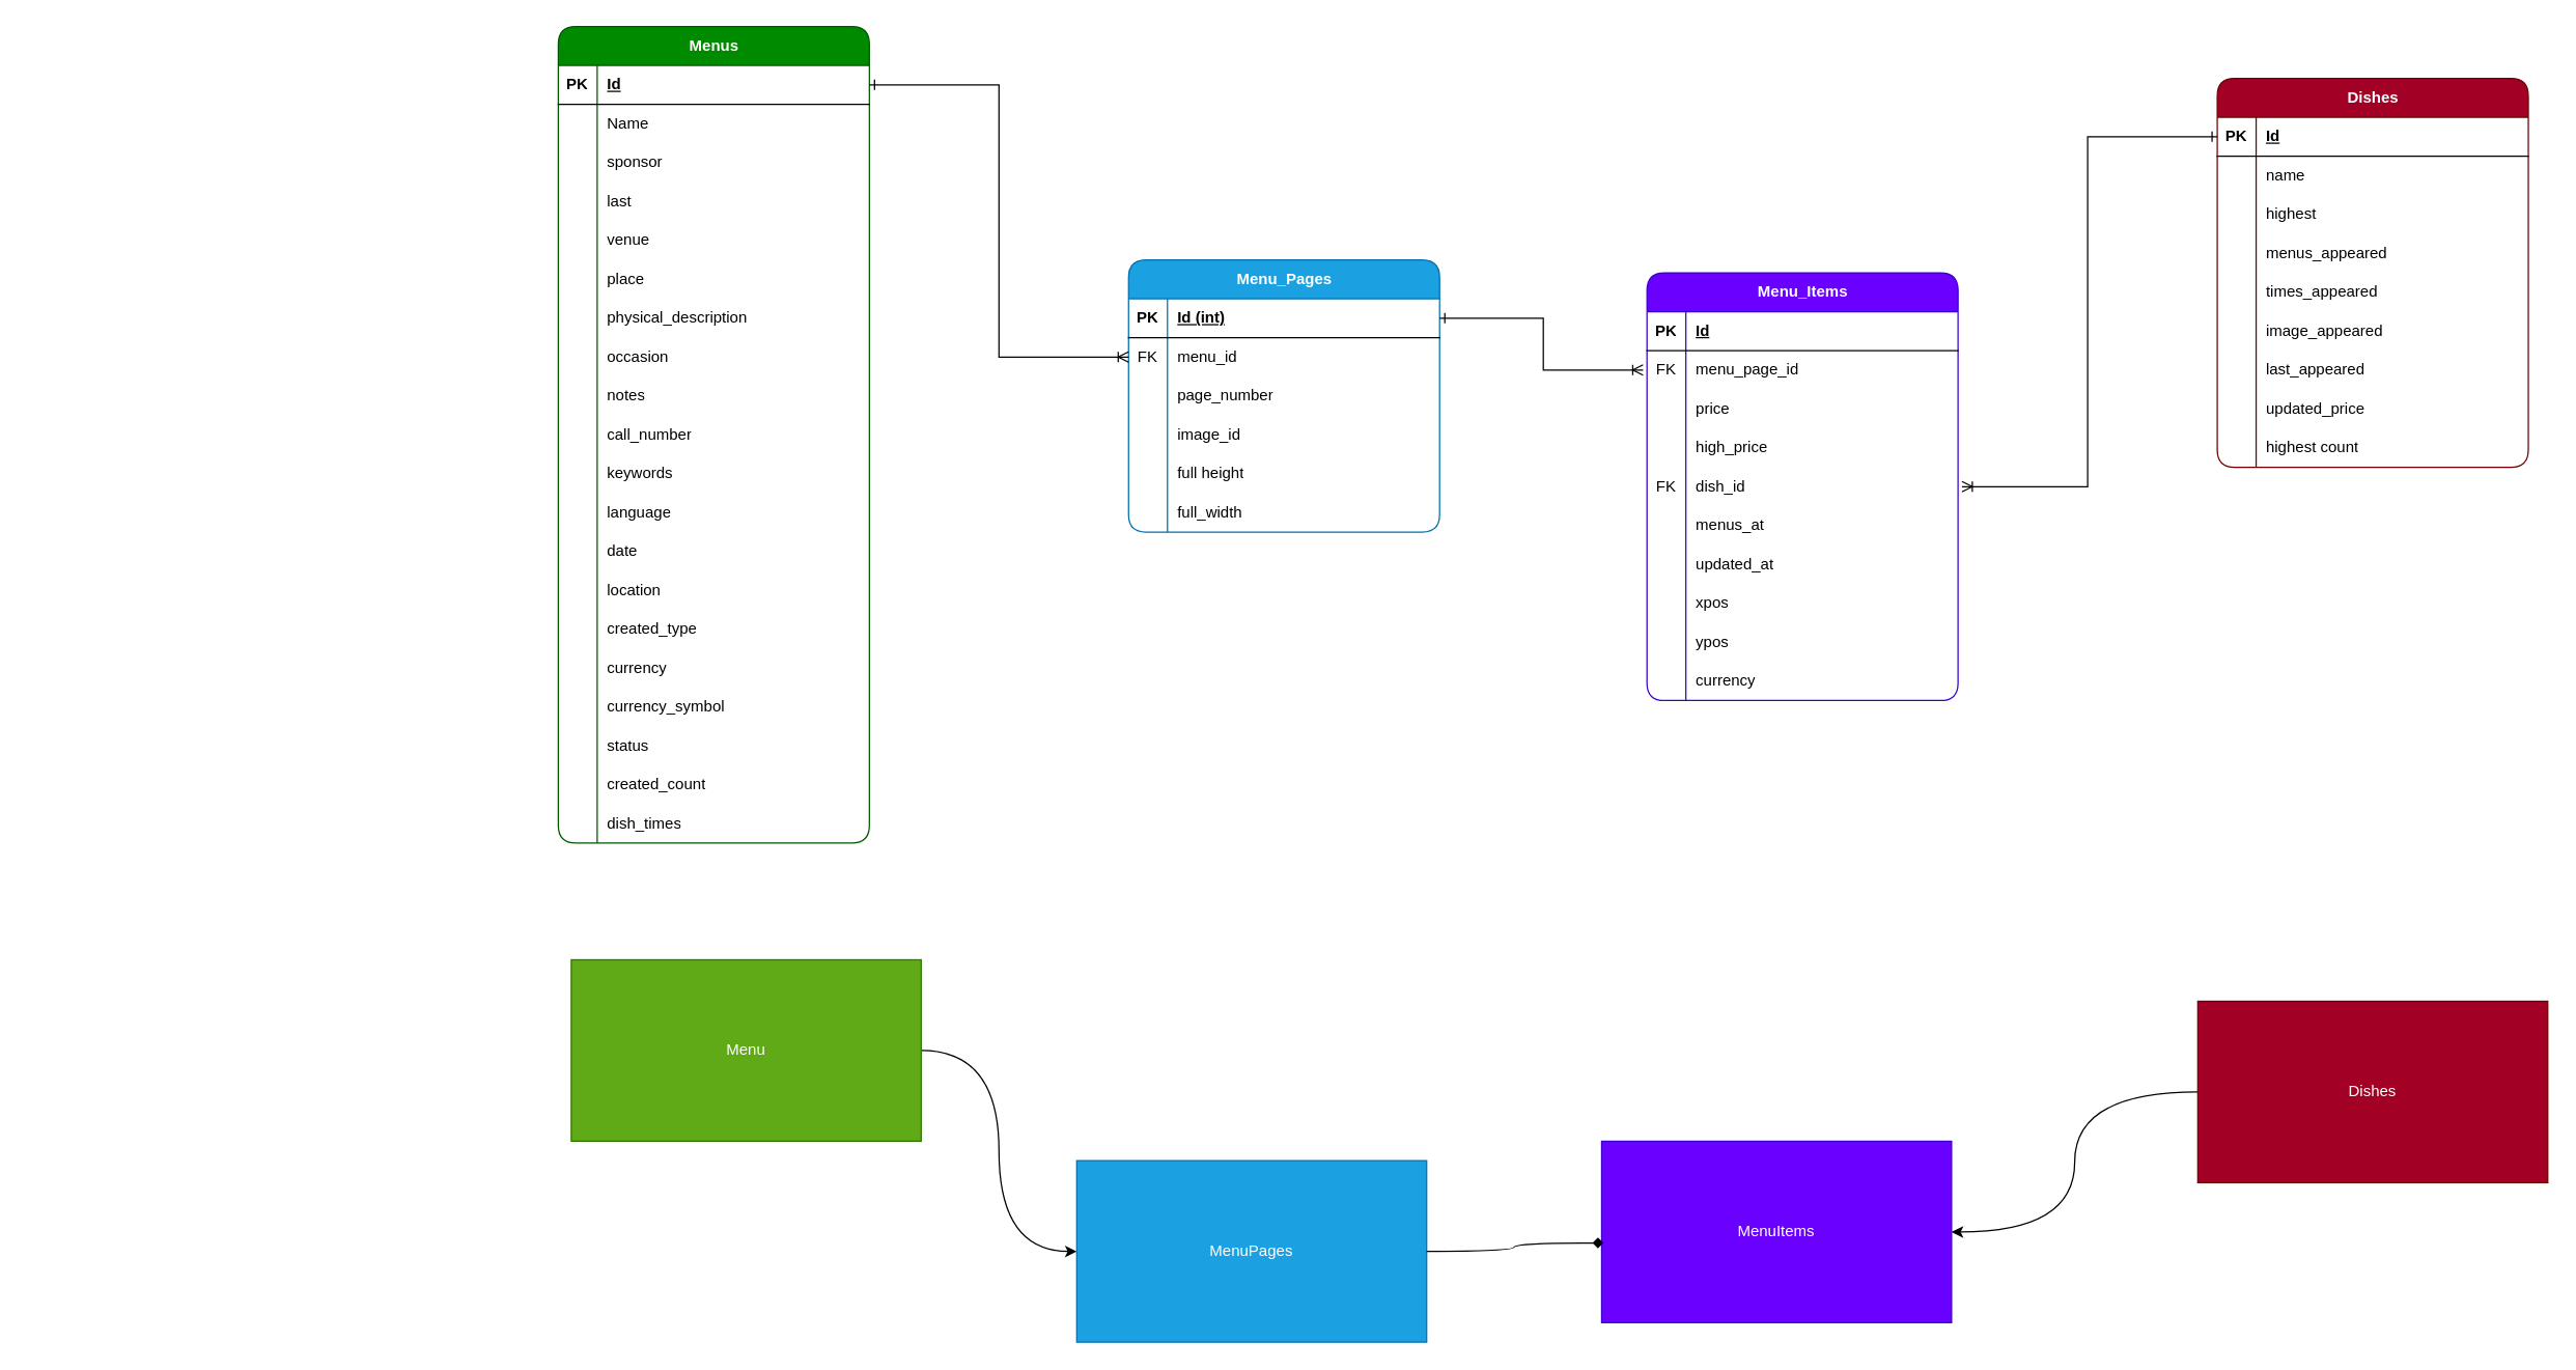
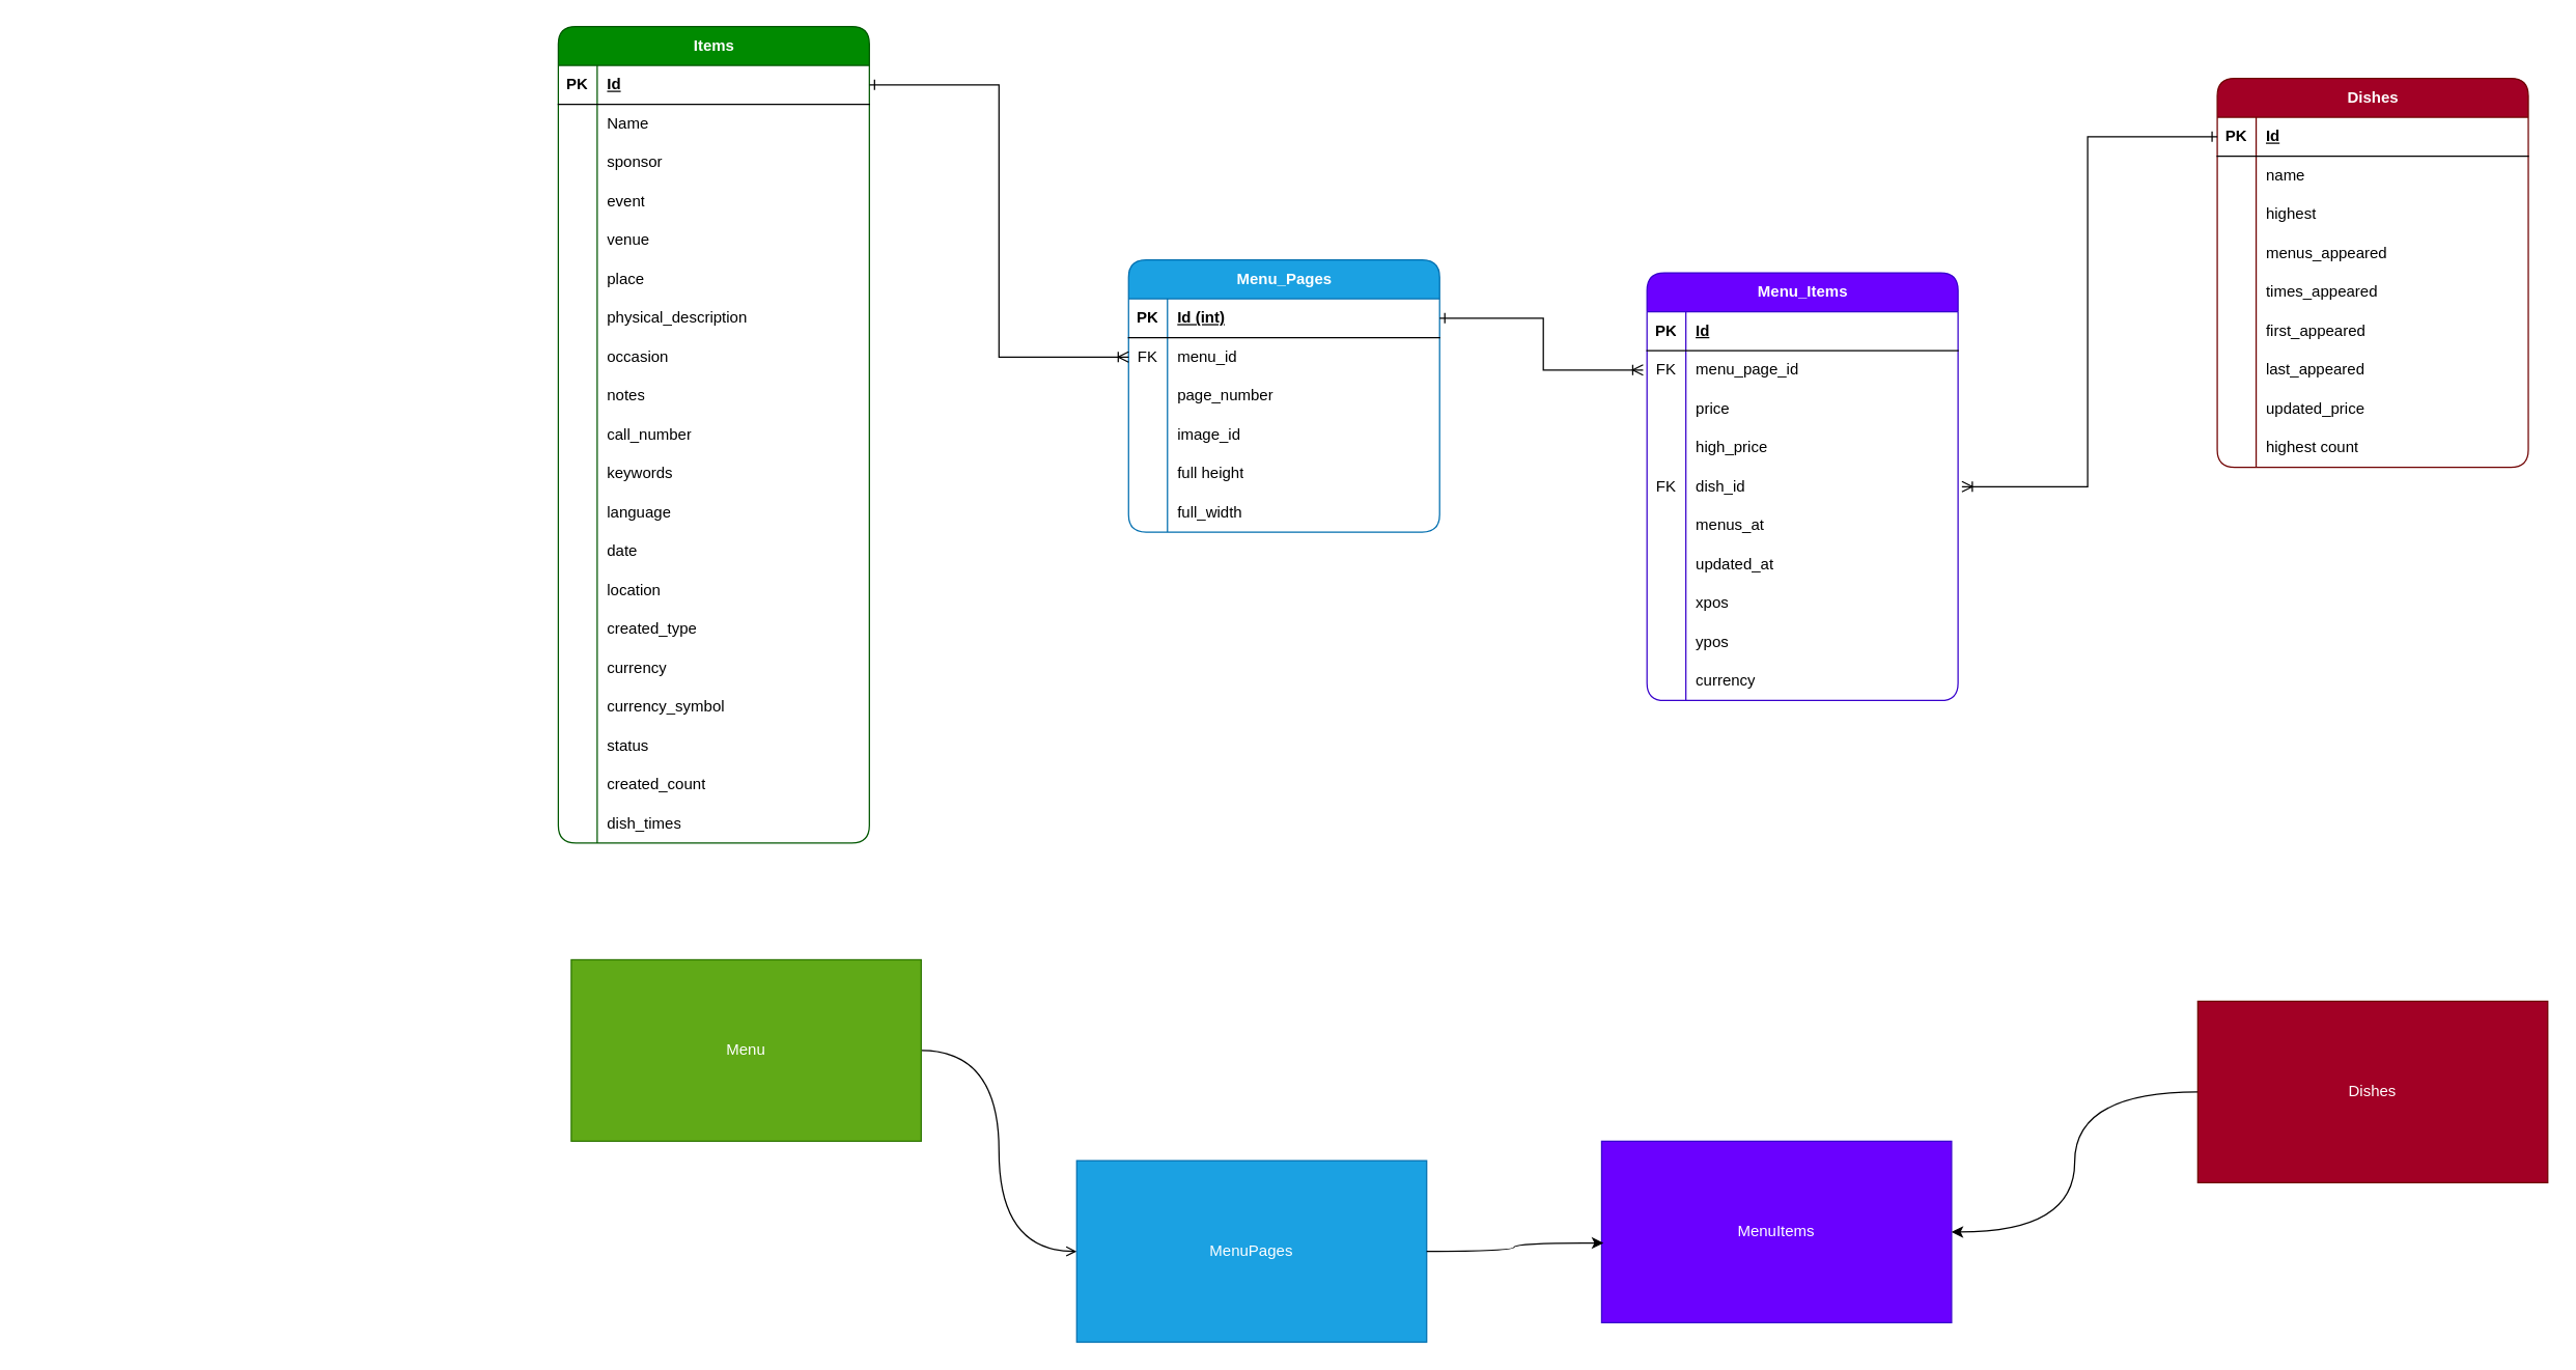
- <mxCell id="3" value="Menus" style="shape=table;startSize=30;container=1;collapsible=1;childLayout=tableLayout;fixedRows=1;rowLines=0;fontStyle=1;align=center;resizeLast=1;html=1;rounded=1;fillColor=#008a00;strokeColor=#005700;fontColor=#ffffff;" parent="1" vertex="1"><mxGeometry x="430" y="20" width="240" height="630" as="geometry" /></mxCell>
+ <mxCell id="3" value="Items" style="shape=table;startSize=30;container=1;collapsible=1;childLayout=tableLayout;fixedRows=1;rowLines=0;fontStyle=1;align=center;resizeLast=1;html=1;rounded=1;fillColor=#008a00;strokeColor=#005700;fontColor=#ffffff;" parent="1" vertex="1"><mxGeometry x="430" y="20" width="240" height="630" as="geometry" /></mxCell>
- <mxCell id="15" value="last" style="shape=partialRectangle;connectable=0;fillColor=none;top=0;left=0;bottom=0;right=0;align=left;spacingLeft=6;overflow=hidden;whiteSpace=wrap;html=1;" parent="13" vertex="1"><mxGeometry x="30" width="210" height="30" as="geometry"><mxRectangle width="210" height="30" as="alternateBounds" /></mxGeometry></mxCell>
+ <mxCell id="15" value="event" style="shape=partialRectangle;connectable=0;fillColor=none;top=0;left=0;bottom=0;right=0;align=left;spacingLeft=6;overflow=hidden;whiteSpace=wrap;html=1;" parent="13" vertex="1"><mxGeometry x="30" width="210" height="30" as="geometry"><mxRectangle width="210" height="30" as="alternateBounds" /></mxGeometry></mxCell>
- <mxCell id="134" value="image_appeared" style="shape=partialRectangle;connectable=0;fillColor=none;top=0;left=0;bottom=0;right=0;align=left;spacingLeft=6;overflow=hidden;whiteSpace=wrap;html=1;" parent="132" vertex="1"><mxGeometry x="30" width="210" height="30" as="geometry"><mxRectangle width="210" height="30" as="alternateBounds" /></mxGeometry></mxCell>
+ <mxCell id="134" value="first_appeared" style="shape=partialRectangle;connectable=0;fillColor=none;top=0;left=0;bottom=0;right=0;align=left;spacingLeft=6;overflow=hidden;whiteSpace=wrap;html=1;" parent="132" vertex="1"><mxGeometry x="30" width="210" height="30" as="geometry"><mxRectangle width="210" height="30" as="alternateBounds" /></mxGeometry></mxCell>
- <mxCell id="145" style="edgeStyle=orthogonalEdgeStyle;rounded=0;orthogonalLoop=1;jettySize=auto;html=1;exitX=1;exitY=0.5;exitDx=0;exitDy=0;entryX=0;entryY=0.5;entryDx=0;entryDy=0;curved=1;" parent="1" source="146" target="147" edge="1"><mxGeometry relative="1" as="geometry" /></mxCell>
+ <mxCell id="145" style="edgeStyle=orthogonalEdgeStyle;rounded=0;orthogonalLoop=1;jettySize=auto;html=1;exitX=1;exitY=0.5;exitDx=0;exitDy=0;entryX=0;entryY=0.5;entryDx=0;entryDy=0;curved=1;endArrow=open;" parent="1" source="146" target="147" edge="1"><mxGeometry relative="1" as="geometry" /></mxCell>
- <mxCell id="149" style="edgeStyle=orthogonalEdgeStyle;rounded=0;orthogonalLoop=1;jettySize=auto;html=1;exitX=1;exitY=0.5;exitDx=0;exitDy=0;entryX=0.005;entryY=0.561;entryDx=0;entryDy=0;entryPerimeter=0;curved=1;endArrow=diamond;" parent="1" source="147" target="148" edge="1"><mxGeometry relative="1" as="geometry" /></mxCell>
+ <mxCell id="149" style="edgeStyle=orthogonalEdgeStyle;rounded=0;orthogonalLoop=1;jettySize=auto;html=1;exitX=1;exitY=0.5;exitDx=0;exitDy=0;entryX=0.005;entryY=0.561;entryDx=0;entryDy=0;entryPerimeter=0;curved=1;" parent="1" source="147" target="148" edge="1"><mxGeometry relative="1" as="geometry" /></mxCell>
